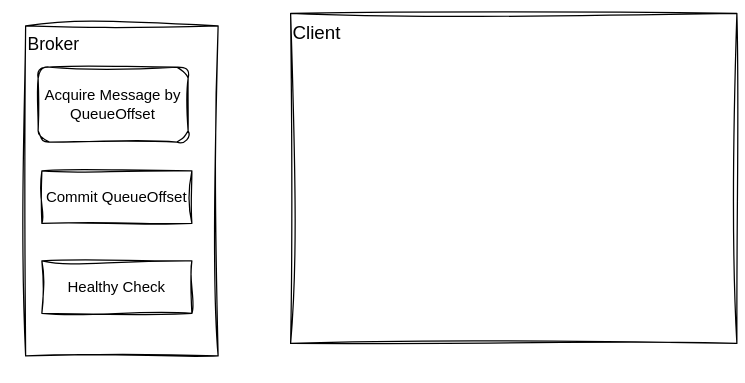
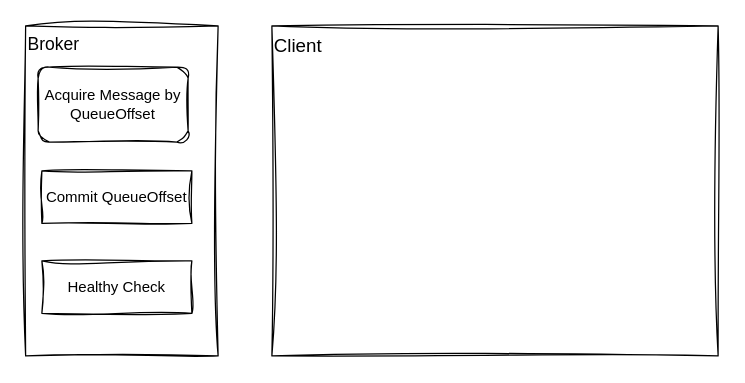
- <mxCell id="3" value="&lt;font style=&quot;font-size: 15px;&quot;&gt;Client&lt;/font&gt;" style="rounded=0;whiteSpace=wrap;html=1;sketch=1;curveFitting=1;jiggle=2;align=left;verticalAlign=top;" vertex="1" parent="1"><mxGeometry x="232" y="10" width="357" height="264" as="geometry" /></mxCell>
+ <mxCell id="3" value="&lt;font style=&quot;font-size: 15px;&quot;&gt;Client&lt;/font&gt;" style="rounded=0;whiteSpace=wrap;html=1;sketch=1;curveFitting=1;jiggle=2;align=left;verticalAlign=top;" vertex="1" parent="1"><mxGeometry x="217" y="20" width="357" height="264" as="geometry" /></mxCell>
